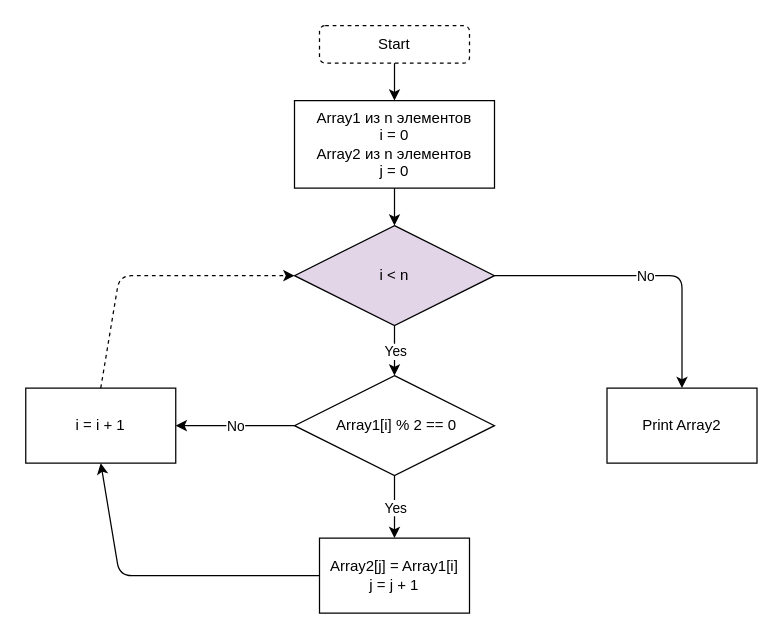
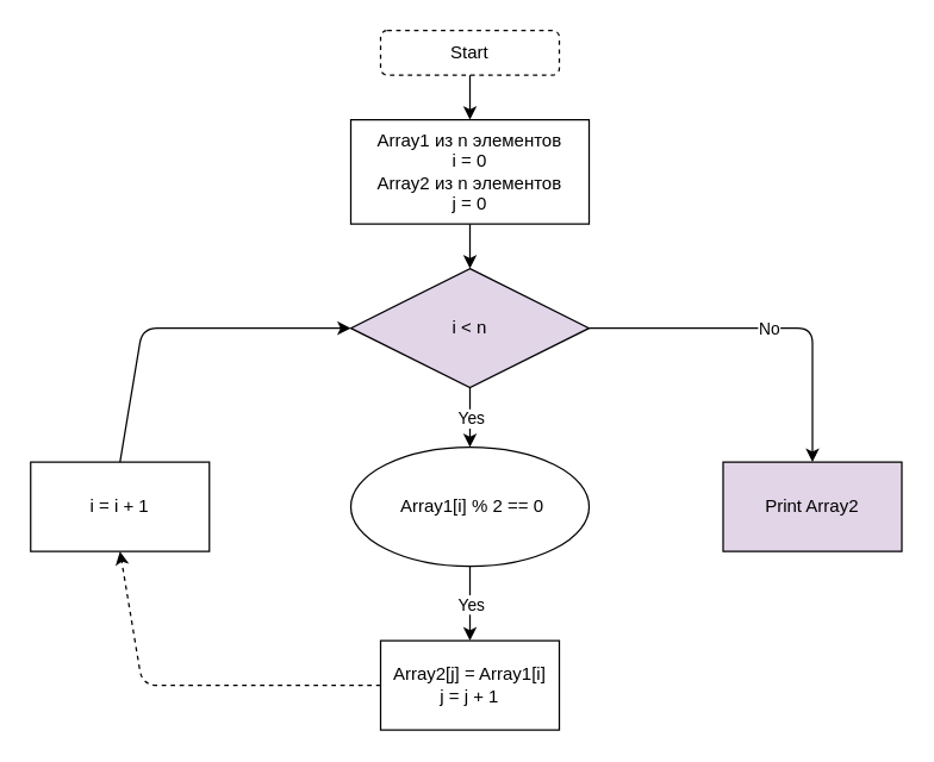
- <mxCell id="20" value="" style="endArrow=classic;html=1;rounded=1;exitX=0.5;exitY=0;exitDx=0;exitDy=0;entryX=0;entryY=0.5;entryDx=0;entryDy=0;dashed=1;" edge="1" parent="1" source="19" target="8"><mxGeometry width="50" height="50" relative="1" as="geometry"><mxPoint x="275" y="320" as="sourcePoint" /><mxPoint x="325" y="270" as="targetPoint" /><Array as="points"><mxPoint x="95" y="220" /></Array></mxGeometry></mxCell>
+ <mxCell id="20" value="" style="endArrow=classic;html=1;rounded=1;exitX=0.5;exitY=0;exitDx=0;exitDy=0;entryX=0;entryY=0.5;entryDx=0;entryDy=0;" edge="1" parent="1" source="19" target="8"><mxGeometry width="50" height="50" relative="1" as="geometry"><mxPoint x="275" y="320" as="sourcePoint" /><mxPoint x="325" y="270" as="targetPoint" /><Array as="points"><mxPoint x="95" y="220" /></Array></mxGeometry></mxCell>
- <mxCell id="17" value="" style="endArrow=classic;html=1;rounded=1;exitX=0;exitY=0.5;exitDx=0;exitDy=0;entryX=1;entryY=0.5;entryDx=0;entryDy=0;" edge="1" parent="1" source="7" target="19"><mxGeometry relative="1" as="geometry"><mxPoint x="205" y="330" as="sourcePoint" /><mxPoint x="225" y="220" as="targetPoint" /><Array as="points"><mxPoint x="185" y="340" /></Array></mxGeometry></mxCell>
- <mxCell id="18" value="No" style="edgeLabel;resizable=0;html=1;align=center;verticalAlign=middle;" connectable="0" vertex="1" parent="17"><mxGeometry relative="1" as="geometry" /></mxCell>
- <mxCell id="7" value="&lt;span&gt;&amp;nbsp;Array1[i] % 2 == 0&lt;/span&gt;" style="rhombus;whiteSpace=wrap;html=1;rounded=0;" vertex="1" parent="1"><mxGeometry x="235" y="300" width="160" height="80" as="geometry" /></mxCell>
+ <mxCell id="7" value="&lt;span&gt;&amp;nbsp;Array1[i] % 2 == 0&lt;/span&gt;" style="ellipse;whiteSpace=wrap;html=1;" vertex="1" parent="1"><mxGeometry x="235" y="300" width="160" height="80" as="geometry" /></mxCell>
- <mxCell id="21" value="Print Array2" style="rounded=0;whiteSpace=wrap;html=1;" vertex="1" parent="1"><mxGeometry x="485" y="310" width="120" height="60" as="geometry" /></mxCell>
+ <mxCell id="21" value="Print Array2" style="rounded=0;whiteSpace=wrap;html=1;fillColor=#e1d5e7;" vertex="1" parent="1"><mxGeometry x="485" y="310" width="120" height="60" as="geometry" /></mxCell>
- <mxCell id="16" value="" style="endArrow=classic;html=1;rounded=1;exitX=0;exitY=0.5;exitDx=0;exitDy=0;entryX=0.5;entryY=1;entryDx=0;entryDy=0;" edge="1" parent="1" source="15" target="19"><mxGeometry width="50" height="50" relative="1" as="geometry"><mxPoint x="275" y="280" as="sourcePoint" /><mxPoint x="95" y="410" as="targetPoint" /><Array as="points"><mxPoint x="155" y="460" /><mxPoint x="95" y="460" /></Array></mxGeometry></mxCell>
+ <mxCell id="16" value="" style="endArrow=classic;html=1;rounded=1;exitX=0;exitY=0.5;exitDx=0;exitDy=0;entryX=0.5;entryY=1;entryDx=0;entryDy=0;dashed=1;" edge="1" parent="1" source="15" target="19"><mxGeometry width="50" height="50" relative="1" as="geometry"><mxPoint x="275" y="280" as="sourcePoint" /><mxPoint x="95" y="410" as="targetPoint" /><Array as="points"><mxPoint x="155" y="460" /><mxPoint x="95" y="460" /></Array></mxGeometry></mxCell>
